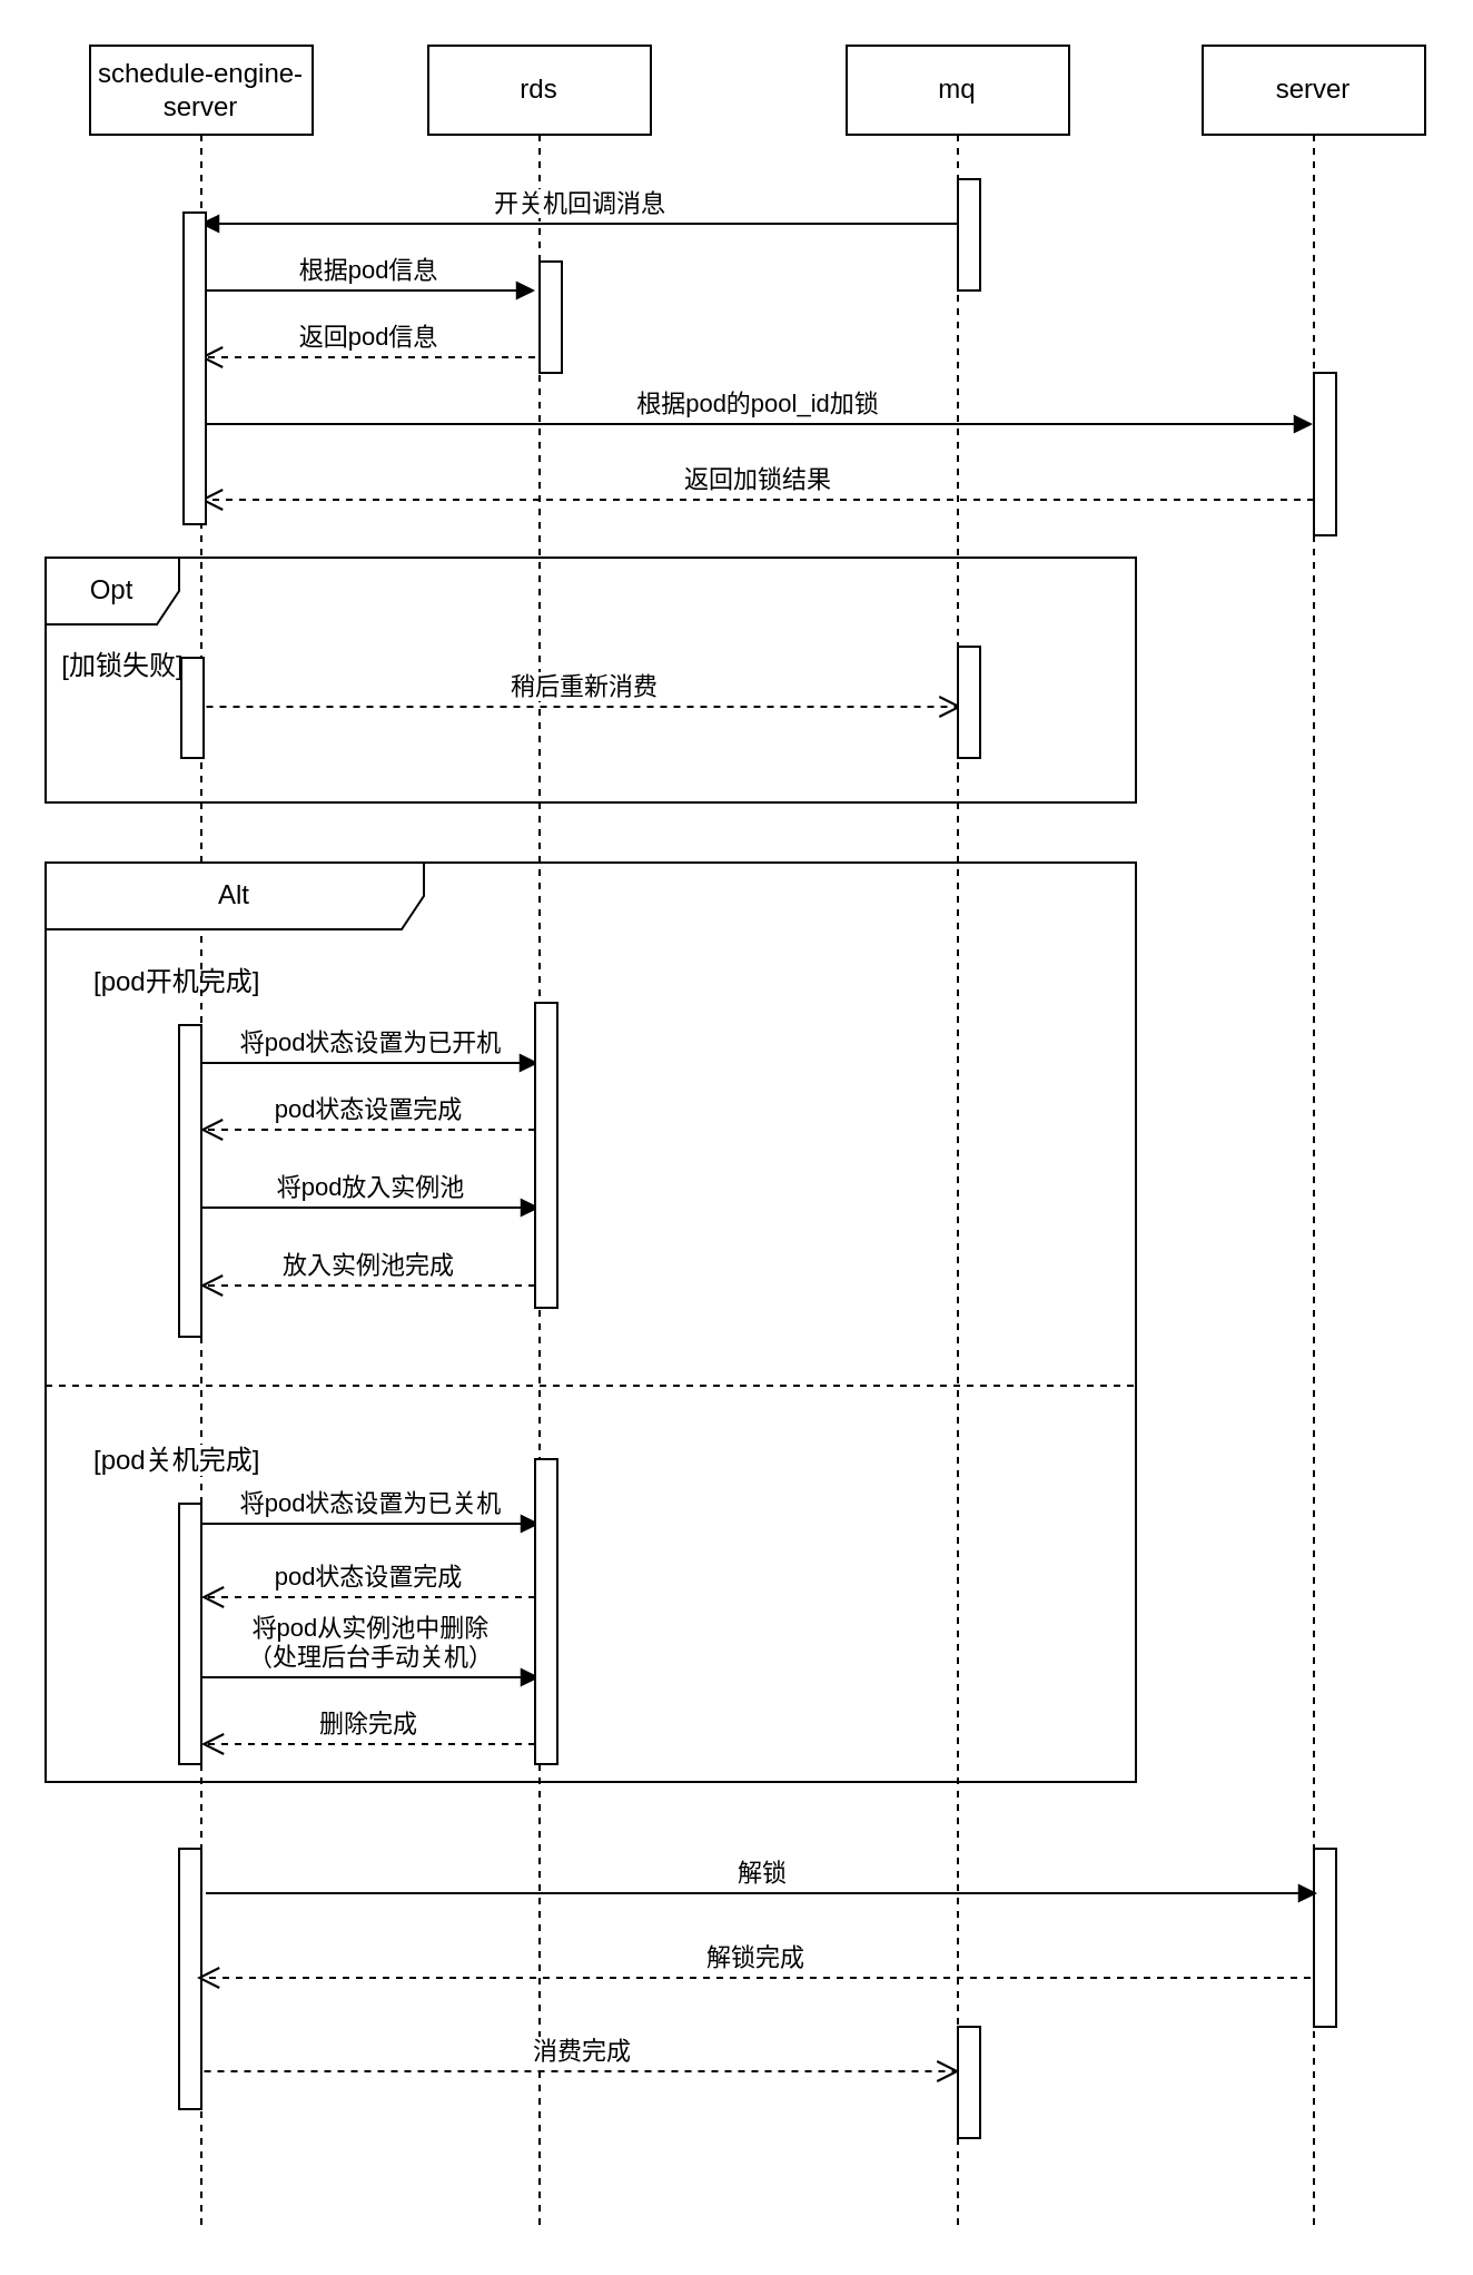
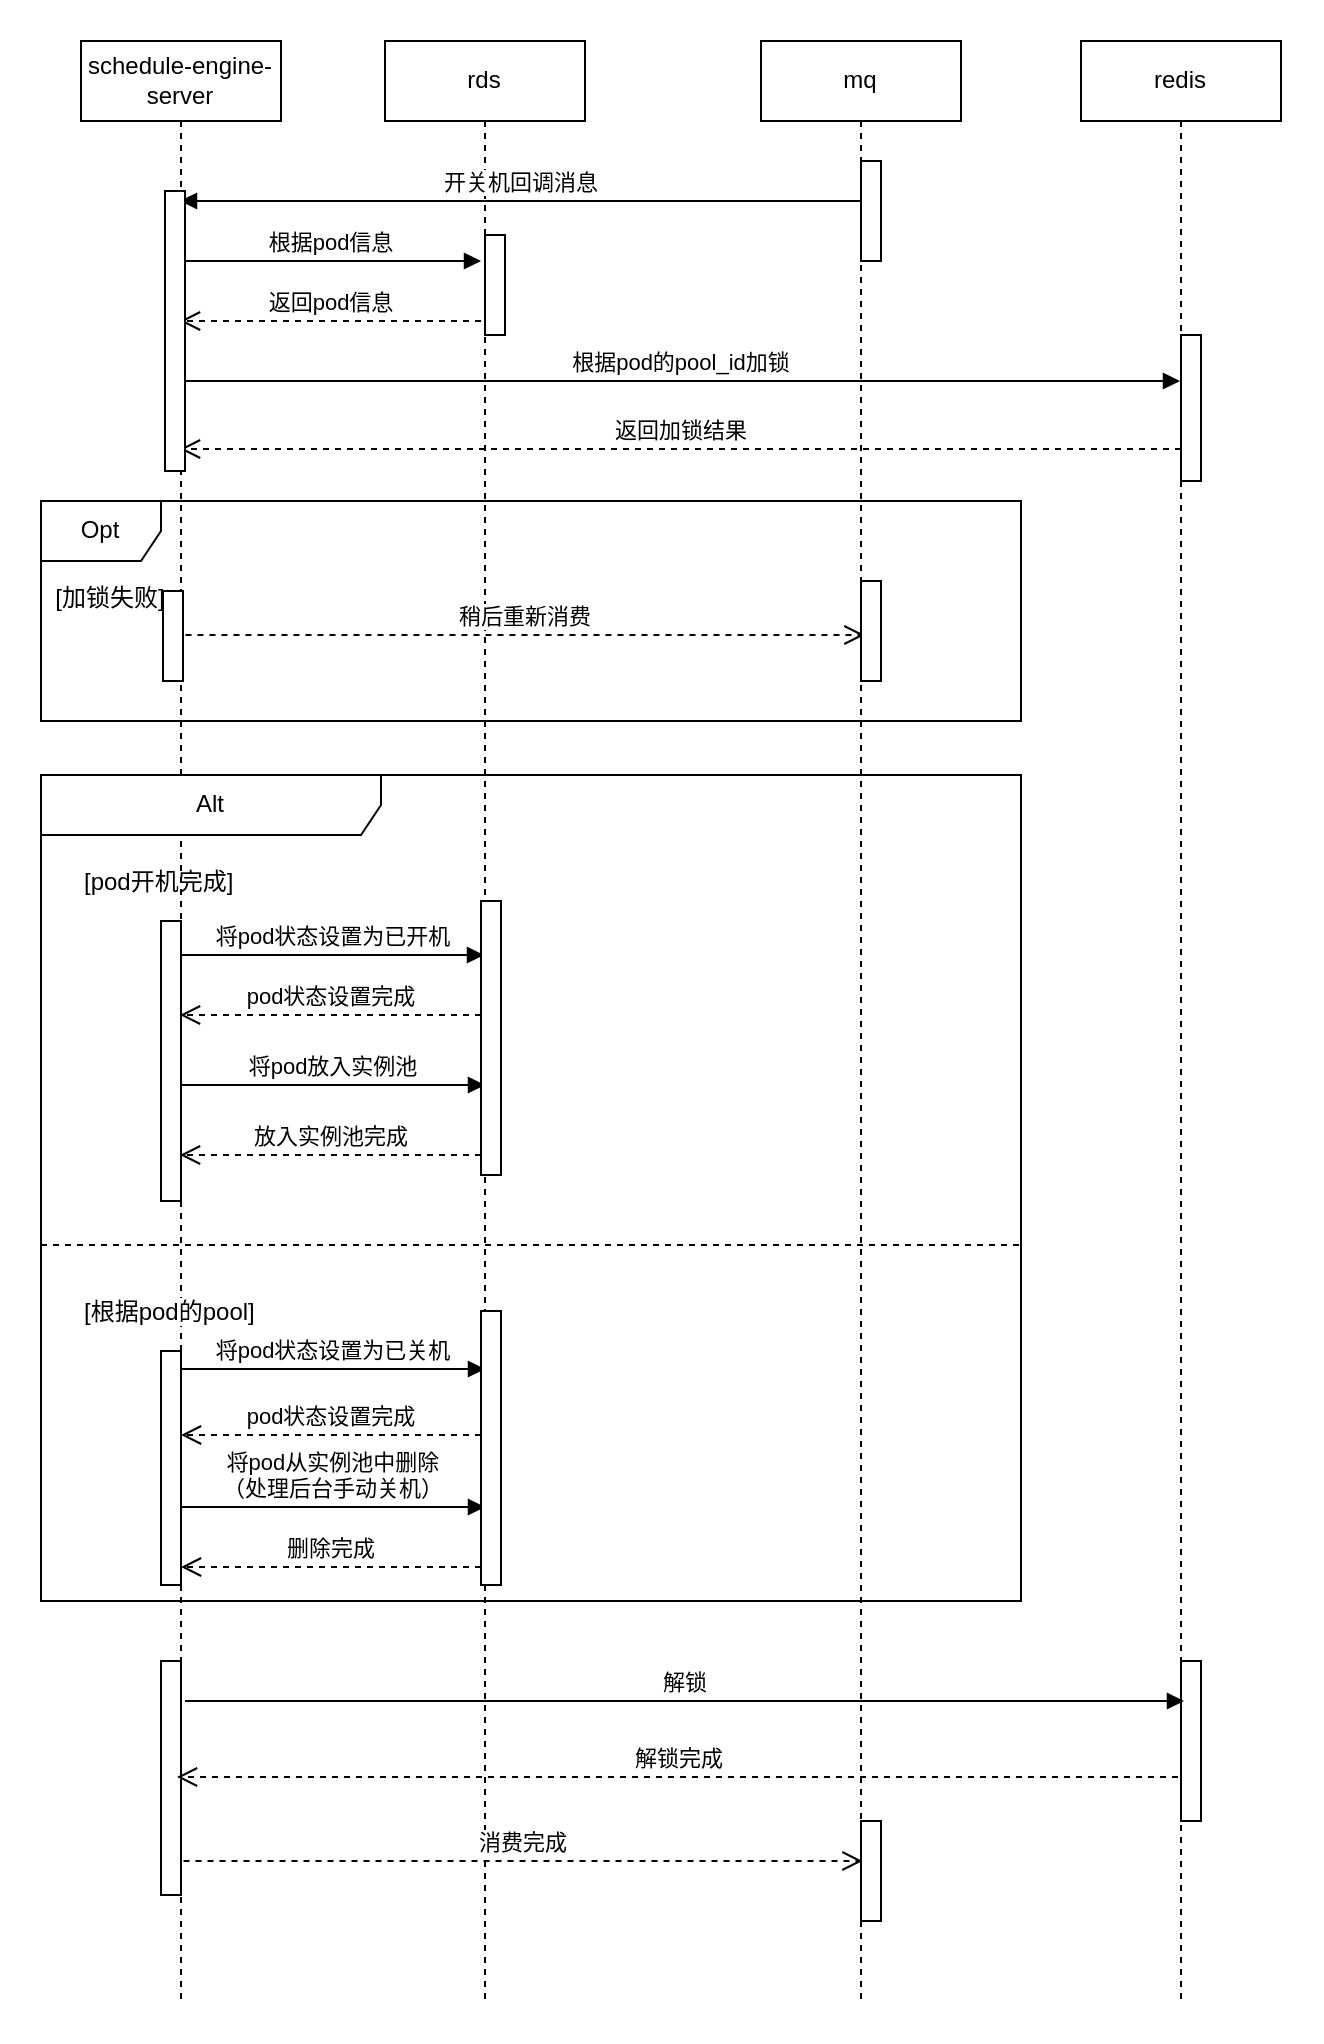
- <mxCell id="28" value="server" style="shape=umlLifeline;perimeter=lifelinePerimeter;whiteSpace=wrap;html=1;container=1;dropTarget=0;collapsible=0;recursiveResize=0;outlineConnect=0;portConstraint=eastwest;newEdgeStyle={&quot;curved&quot;:0,&quot;rounded&quot;:0};" vertex="1" parent="1"><mxGeometry x="540" y="20" width="100" height="980" as="geometry" /></mxCell>
+ <mxCell id="28" value="redis" style="shape=umlLifeline;perimeter=lifelinePerimeter;whiteSpace=wrap;html=1;container=1;dropTarget=0;collapsible=0;recursiveResize=0;outlineConnect=0;portConstraint=eastwest;newEdgeStyle={&quot;curved&quot;:0,&quot;rounded&quot;:0};" vertex="1" parent="1"><mxGeometry x="540" y="20" width="100" height="980" as="geometry" /></mxCell>
- <mxCell id="14" value="[pod关机完成]" style="line;strokeWidth=1;dashed=1;labelPosition=center;verticalLabelPosition=bottom;align=left;verticalAlign=top;spacingLeft=20;spacingTop=15;html=1;whiteSpace=wrap;" vertex="1" parent="12"><mxGeometry y="230" width="490" height="10" as="geometry" /></mxCell>
+ <mxCell id="14" value="[根据pod的pool]" style="line;strokeWidth=1;dashed=1;labelPosition=center;verticalLabelPosition=bottom;align=left;verticalAlign=top;spacingLeft=20;spacingTop=15;html=1;whiteSpace=wrap;" vertex="1" parent="12"><mxGeometry y="230" width="490" height="10" as="geometry" /></mxCell>
